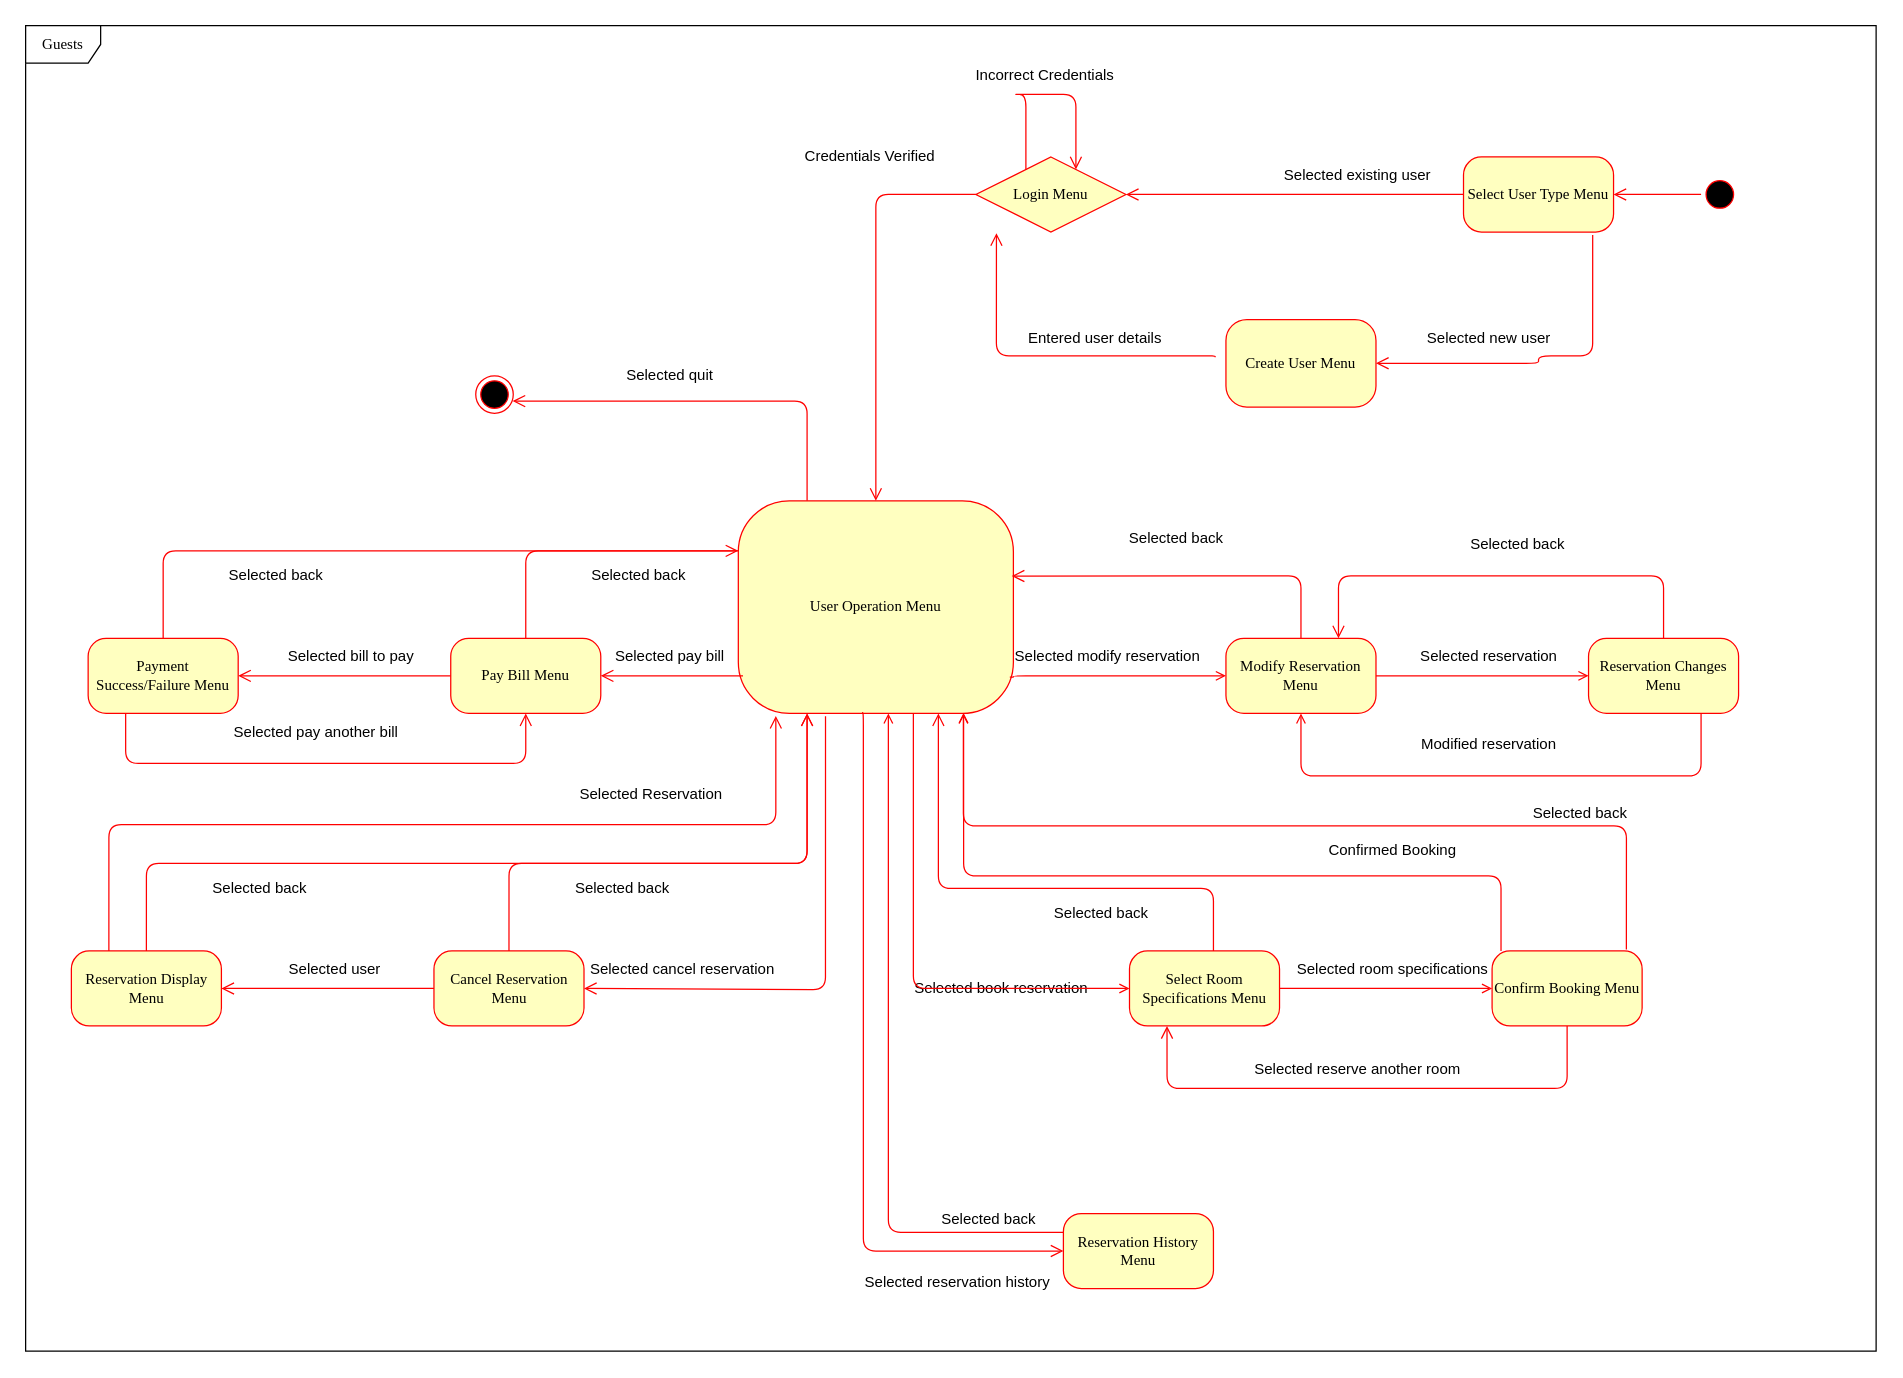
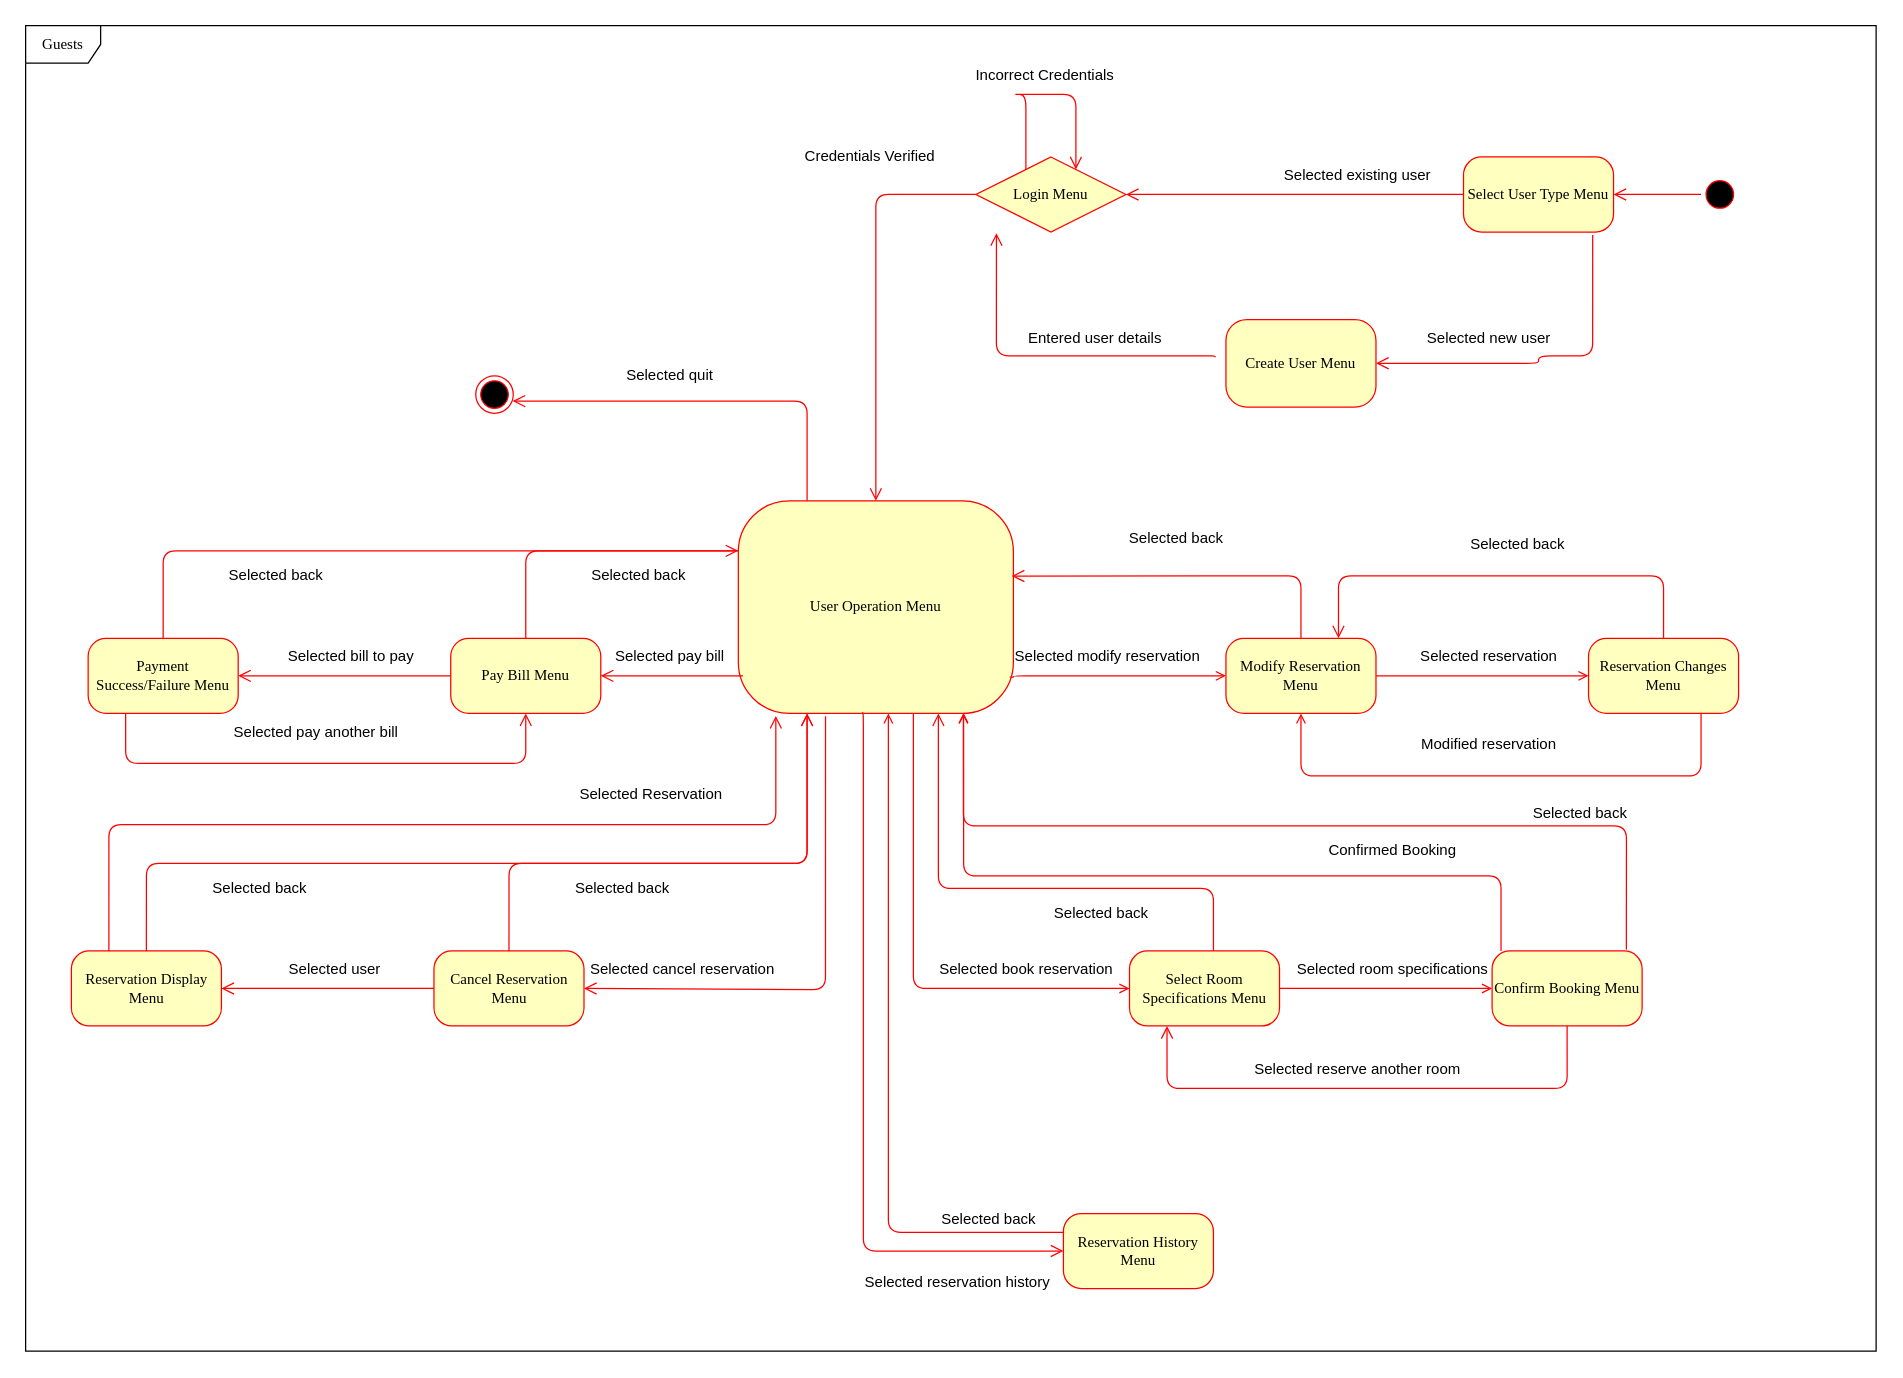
- <mxCell id="10" value="Selected book reservation" style="text;html=1;align=center;verticalAlign=middle;resizable=0;points=[];autosize=1;strokeColor=none;fillColor=none;" parent="1" vertex="1"><mxGeometry x="720" y="775" width="160" height="30" as="geometry" /></mxCell>
+ <mxCell id="10" value="Selected book reservation" style="text;html=1;align=center;verticalAlign=middle;resizable=0;points=[];autosize=1;strokeColor=none;fillColor=none;" parent="1" vertex="1"><mxGeometry x="740" y="760" width="160" height="30" as="geometry" /></mxCell>
